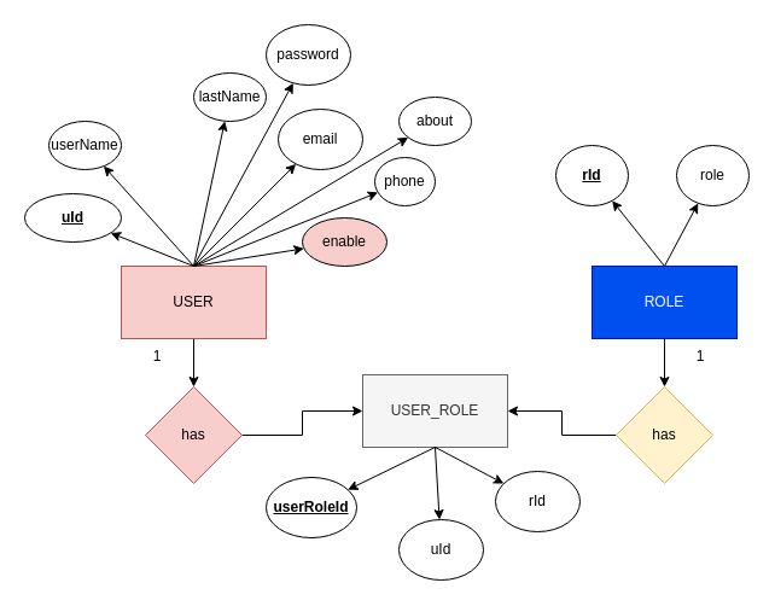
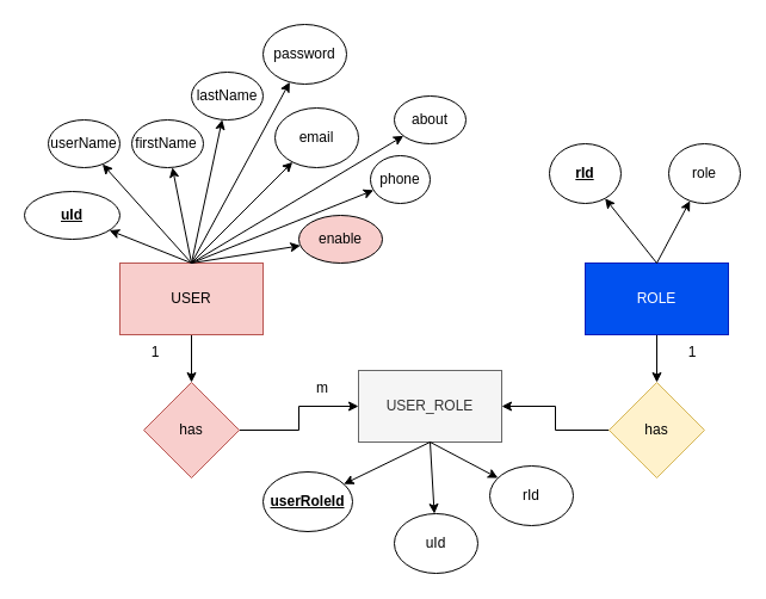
+ <mxCell id="4" value="firstName&lt;span style=&quot;white-space: pre;&quot;&gt;&#09;&lt;/span&gt;" style="ellipse;whiteSpace=wrap;html=1;" parent="1" vertex="1"><mxGeometry x="110" y="100" width="60" height="40" as="geometry" /></mxCell>
+ <mxCell id="5" value="" style="endArrow=classic;html=1;rounded=0;exitX=0.5;exitY=0;exitDx=0;exitDy=0;" parent="1" source="3" target="4" edge="1"><mxGeometry width="50" height="50" relative="1" as="geometry"><mxPoint x="370" y="300" as="sourcePoint" /><mxPoint x="400" y="250" as="targetPoint" /><Array as="points" /></mxGeometry></mxCell>
+ <mxCell id="40" value="m" style="text;html=1;strokeColor=none;fillColor=none;align=center;verticalAlign=middle;whiteSpace=wrap;rounded=0;" parent="1" vertex="1"><mxGeometry x="240" y="310" width="60" height="30" as="geometry" /></mxCell>
